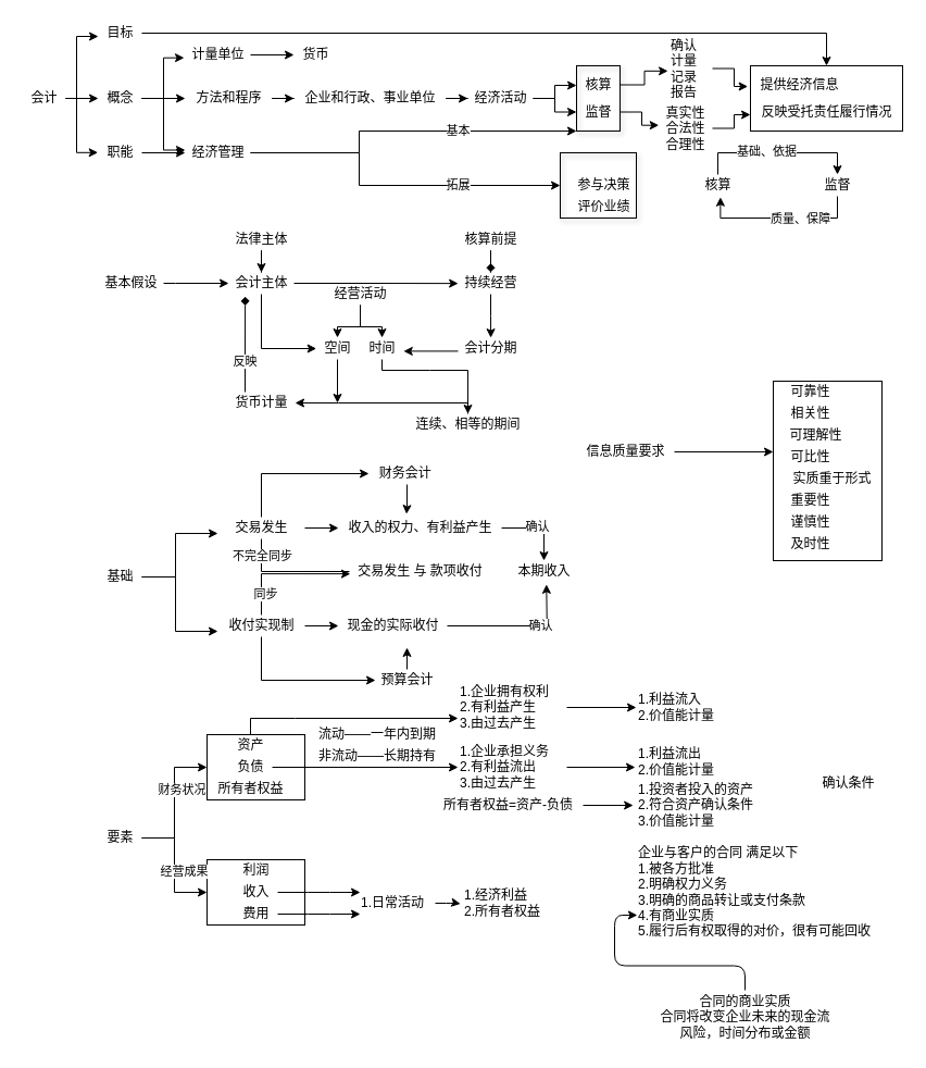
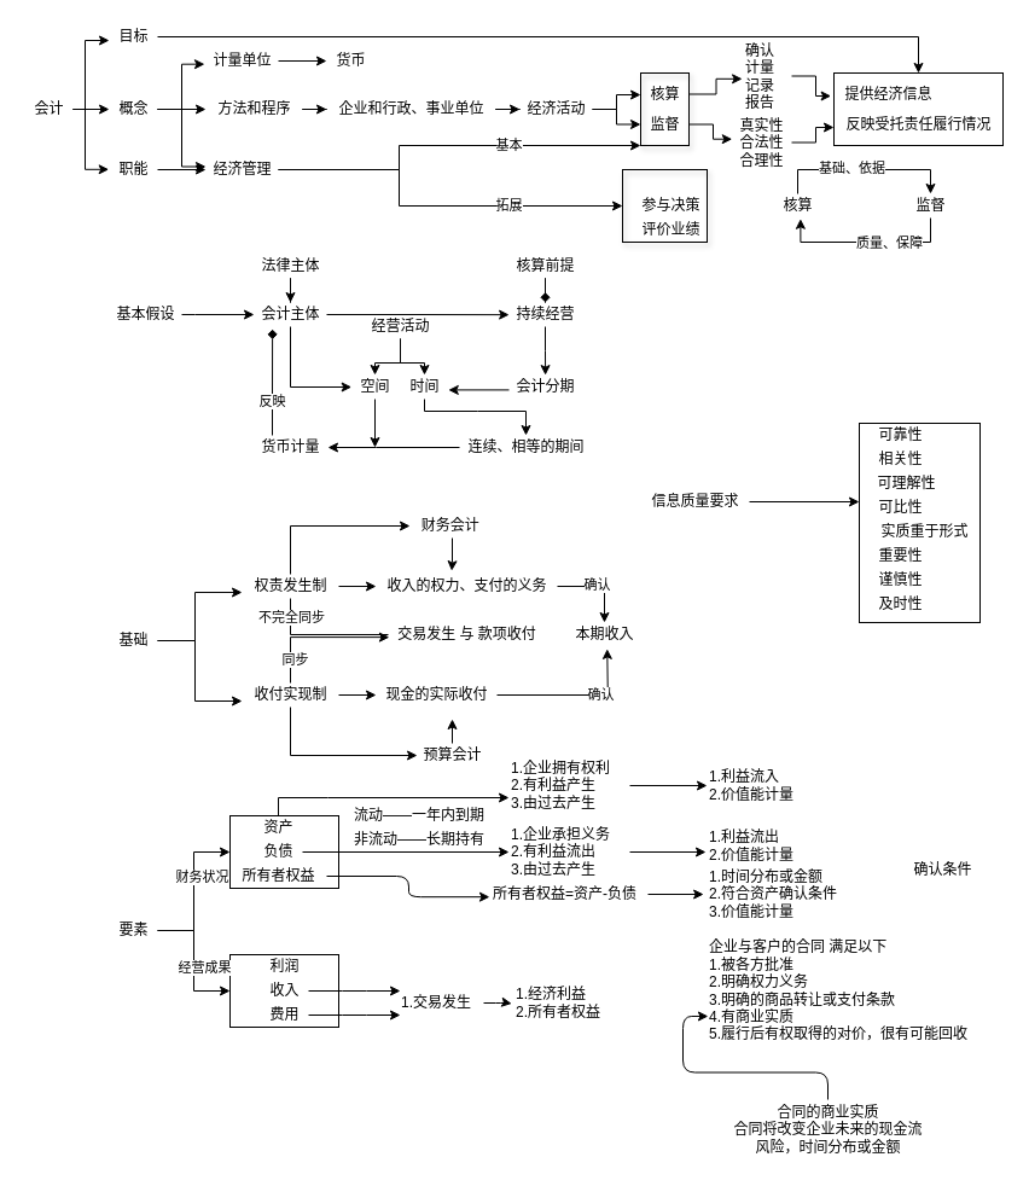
- <mxCell id="72" value="连续、相等的期间" style="text;html=1;align=center;verticalAlign=middle;resizable=0;points=[];autosize=1;shadow=1;" parent="1" vertex="1"><mxGeometry x="375" y="380" width="110" height="20" as="geometry" /></mxCell>
+ <mxCell id="72" value="连续、相等的期间" style="text;html=1;align=center;verticalAlign=middle;resizable=0;points=[];autosize=1;shadow=1;" parent="1" vertex="1"><mxGeometry x="380" y="360" width="110" height="20" as="geometry" /></mxCell>
- <mxCell id="85" value="交易发生" style="text;html=1;align=center;verticalAlign=middle;resizable=0;points=[];autosize=1;shadow=1;" parent="1" vertex="1"><mxGeometry x="200" y="475" width="80" height="20" as="geometry" /></mxCell>
+ <mxCell id="85" value="权责发生制" style="text;html=1;align=center;verticalAlign=middle;resizable=0;points=[];autosize=1;shadow=1;" parent="1" vertex="1"><mxGeometry x="200" y="475" width="80" height="20" as="geometry" /></mxCell>
- <mxCell id="93" value="收入的权力、有利益产生" style="text;html=1;align=center;verticalAlign=middle;resizable=0;points=[];autosize=1;shadow=1;" parent="1" vertex="1"><mxGeometry x="311" y="475" width="150" height="20" as="geometry" /></mxCell>
+ <mxCell id="93" value="收入的权力、支付的义务" style="text;html=1;align=center;verticalAlign=middle;resizable=0;points=[];autosize=1;shadow=1;" parent="1" vertex="1"><mxGeometry x="311" y="475" width="150" height="20" as="geometry" /></mxCell>
+ <mxCell id="123" style="edgeStyle=orthogonalEdgeStyle;curved=0;rounded=1;sketch=0;orthogonalLoop=1;jettySize=auto;html=1;entryX=-0.008;entryY=0.609;entryDx=0;entryDy=0;entryPerimeter=0;" edge="1" parent="1" source="124" target="139"><mxGeometry relative="1" as="geometry" /></mxCell>
- <mxCell id="140" value="1.投资者投入的资产&lt;br&gt;2.符合资产确认条件&lt;br&gt;3.价值能计量" style="text;html=1;align=left;verticalAlign=middle;resizable=0;points=[];autosize=1;shadow=1;" vertex="1" parent="1"><mxGeometry x="585" y="715" width="120" height="50" as="geometry" /></mxCell>
+ <mxCell id="140" value="1.时间分布或金额&lt;br&gt;2.符合资产确认条件&lt;br&gt;3.价值能计量" style="text;html=1;align=left;verticalAlign=middle;resizable=0;points=[];autosize=1;shadow=1;" vertex="1" parent="1"><mxGeometry x="585" y="715" width="120" height="50" as="geometry" /></mxCell>
- <mxCell id="144" value="1.日常活动" style="text;html=1;align=left;verticalAlign=middle;resizable=0;points=[];autosize=1;shadow=1;" vertex="1" parent="1"><mxGeometry x="330" y="820" width="70" height="20" as="geometry" /></mxCell>
+ <mxCell id="144" value="1.交易发生" style="text;html=1;align=left;verticalAlign=middle;resizable=0;points=[];autosize=1;shadow=1;" vertex="1" parent="1"><mxGeometry x="330" y="820" width="70" height="20" as="geometry" /></mxCell>
